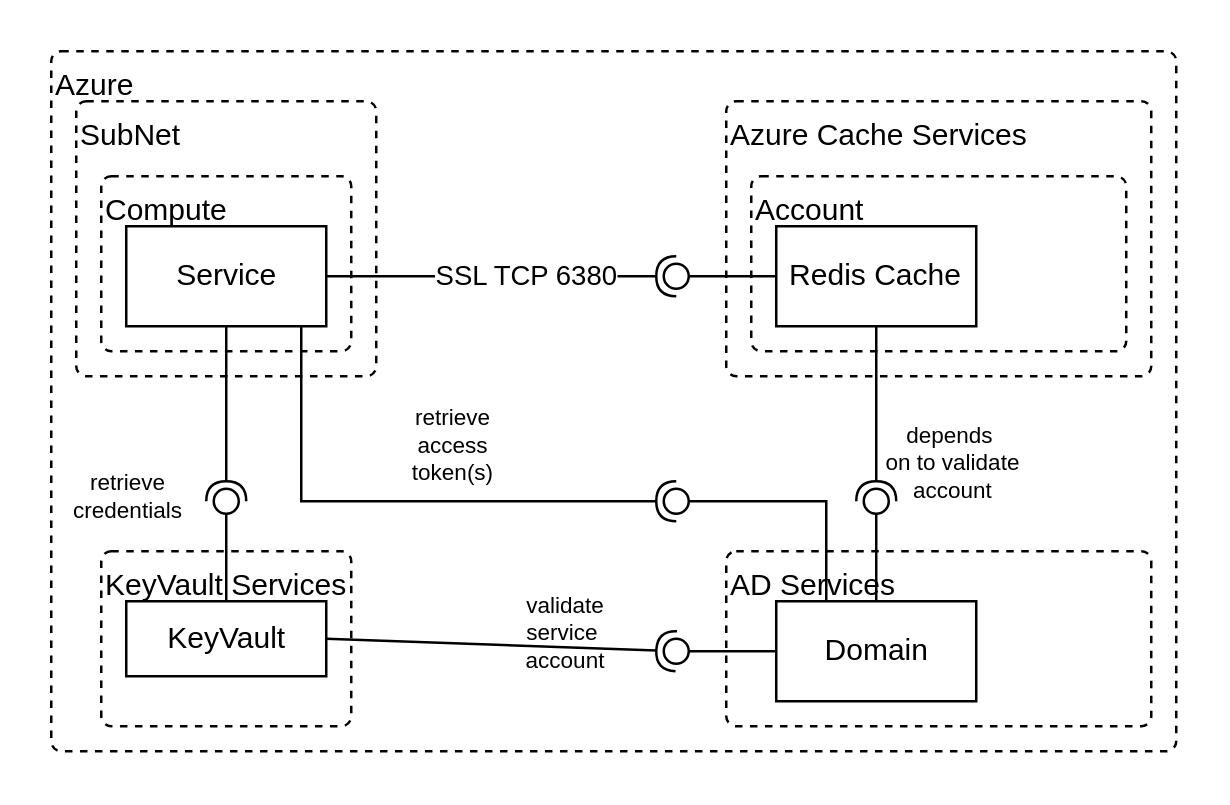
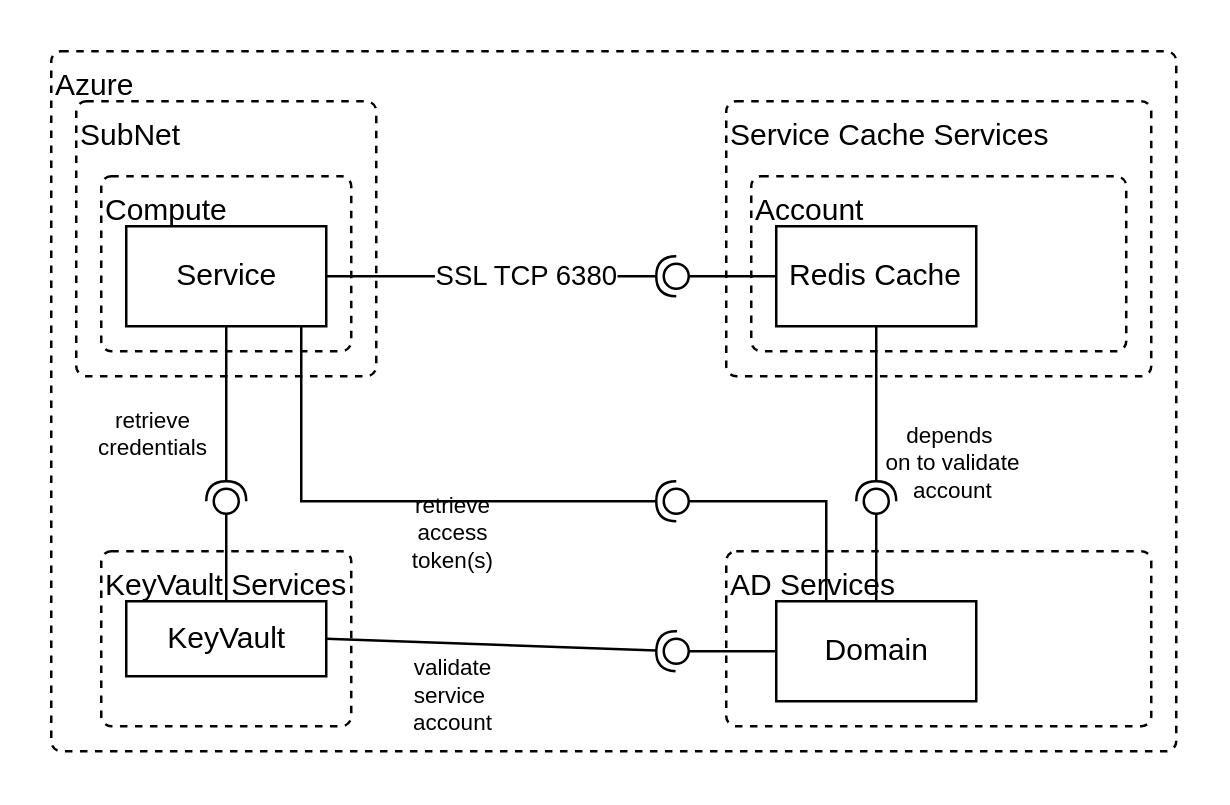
- <mxCell id="7" value="Azure Cache Services" style="rounded=1;whiteSpace=wrap;html=1;fillColor=none;dashed=1;align=left;verticalAlign=top;container=1;collapsible=0;recursiveResize=0;imageWidth=24;arcSize=8;absoluteArcSize=1;" parent="5" vertex="1"><mxGeometry x="270" y="20" width="170" height="110" as="geometry" /></mxCell>
+ <mxCell id="7" value="Service Cache Services" style="rounded=1;whiteSpace=wrap;html=1;fillColor=none;dashed=1;align=left;verticalAlign=top;container=1;collapsible=0;recursiveResize=0;imageWidth=24;arcSize=8;absoluteArcSize=1;" parent="5" vertex="1"><mxGeometry x="270" y="20" width="170" height="110" as="geometry" /></mxCell>
- <mxCell id="13" value="retrieve&lt;br&gt;access &lt;br&gt;token(s)" style="text;html=1;strokeColor=none;fillColor=none;align=center;verticalAlign=middle;whiteSpace=wrap;rounded=0;fontSize=9;" vertex="1" parent="5"><mxGeometry x="131" y="143" width="60" height="30" as="geometry" /></mxCell>
+ <mxCell id="13" value="retrieve&lt;br&gt;access &lt;br&gt;token(s)" style="text;html=1;strokeColor=none;fillColor=none;align=center;verticalAlign=middle;whiteSpace=wrap;rounded=0;fontSize=9;" vertex="1" parent="5"><mxGeometry x="131" y="178" width="60" height="30" as="geometry" /></mxCell>
- <mxCell id="8" value="retrieve&lt;br&gt;credentials" style="text;html=1;strokeColor=none;fillColor=none;align=center;verticalAlign=middle;whiteSpace=wrap;rounded=0;fontSize=9;" parent="5" vertex="1"><mxGeometry x="1" y="163" width="60" height="30" as="geometry" /></mxCell>
+ <mxCell id="8" value="retrieve&lt;br&gt;credentials" style="text;html=1;strokeColor=none;fillColor=none;align=center;verticalAlign=middle;whiteSpace=wrap;rounded=0;fontSize=9;" parent="5" vertex="1"><mxGeometry x="11" y="138" width="60" height="30" as="geometry" /></mxCell>
- <mxCell id="12" value="validate&lt;br&gt;service&amp;nbsp;&lt;br&gt;account" style="text;html=1;strokeColor=none;fillColor=none;align=center;verticalAlign=middle;whiteSpace=wrap;rounded=0;fontSize=9;" vertex="1" parent="5"><mxGeometry x="176" y="218" width="60" height="30" as="geometry" /></mxCell>
+ <mxCell id="12" value="validate&lt;br&gt;service&amp;nbsp;&lt;br&gt;account" style="text;html=1;strokeColor=none;fillColor=none;align=center;verticalAlign=middle;whiteSpace=wrap;rounded=0;fontSize=9;" vertex="1" parent="5"><mxGeometry x="131" y="243" width="60" height="30" as="geometry" /></mxCell>
